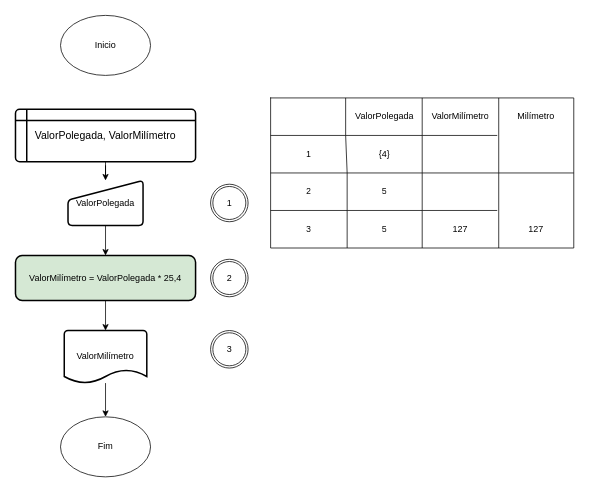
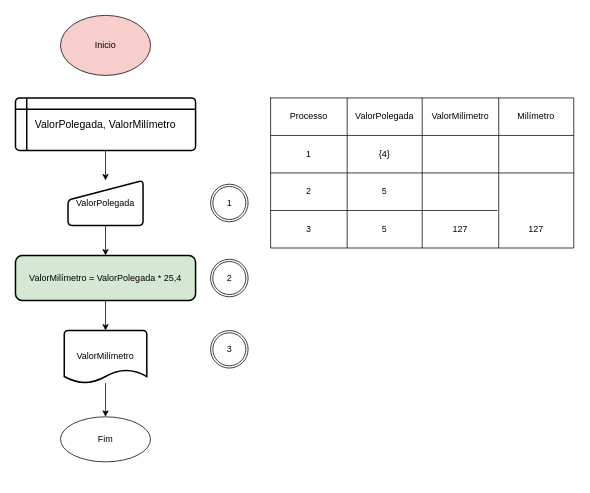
- <mxCell id="2" value="Inicio" style="ellipse;whiteSpace=wrap;html=1;" vertex="1" parent="1"><mxGeometry x="80" y="20" width="120" height="80" as="geometry" /></mxCell>
+ <mxCell id="2" value="Inicio" style="ellipse;whiteSpace=wrap;html=1;fillColor=#f8cecc;" vertex="1" parent="1"><mxGeometry x="80" y="20" width="120" height="80" as="geometry" /></mxCell>
+ <mxCell id="14" value="Processo" style="shape=partialRectangle;html=1;whiteSpace=wrap;connectable=0;overflow=hidden;fillColor=none;top=0;left=0;bottom=0;right=0;" vertex="1" parent="13"><mxGeometry width="102" height="50" as="geometry" /></mxCell>
- <mxCell id="6" value="&lt;span style=&quot;font-size: 14px&quot;&gt;ValorPolegada, ValorMilímetro&lt;/span&gt;" style="shape=internalStorage;whiteSpace=wrap;html=1;dx=15;dy=15;rounded=1;arcSize=8;strokeWidth=2;" vertex="1" parent="1"><mxGeometry x="20" y="145" width="240" height="70" as="geometry" /></mxCell>
+ <mxCell id="6" value="&lt;span style=&quot;font-size: 14px&quot;&gt;ValorPolegada, ValorMilímetro&lt;/span&gt;" style="shape=internalStorage;whiteSpace=wrap;html=1;dx=15;dy=15;rounded=1;arcSize=8;strokeWidth=2;" vertex="1" parent="1"><mxGeometry x="20" y="130" width="240" height="70" as="geometry" /></mxCell>
- <mxCell id="11" value="Fim" style="ellipse;whiteSpace=wrap;html=1;" vertex="1" parent="1"><mxGeometry x="80" y="555" width="120" height="80" as="geometry" /></mxCell>
+ <mxCell id="11" value="Fim" style="ellipse;whiteSpace=wrap;html=1;" vertex="1" parent="1"><mxGeometry x="80" y="555" width="120" height="60" as="geometry" /></mxCell>
